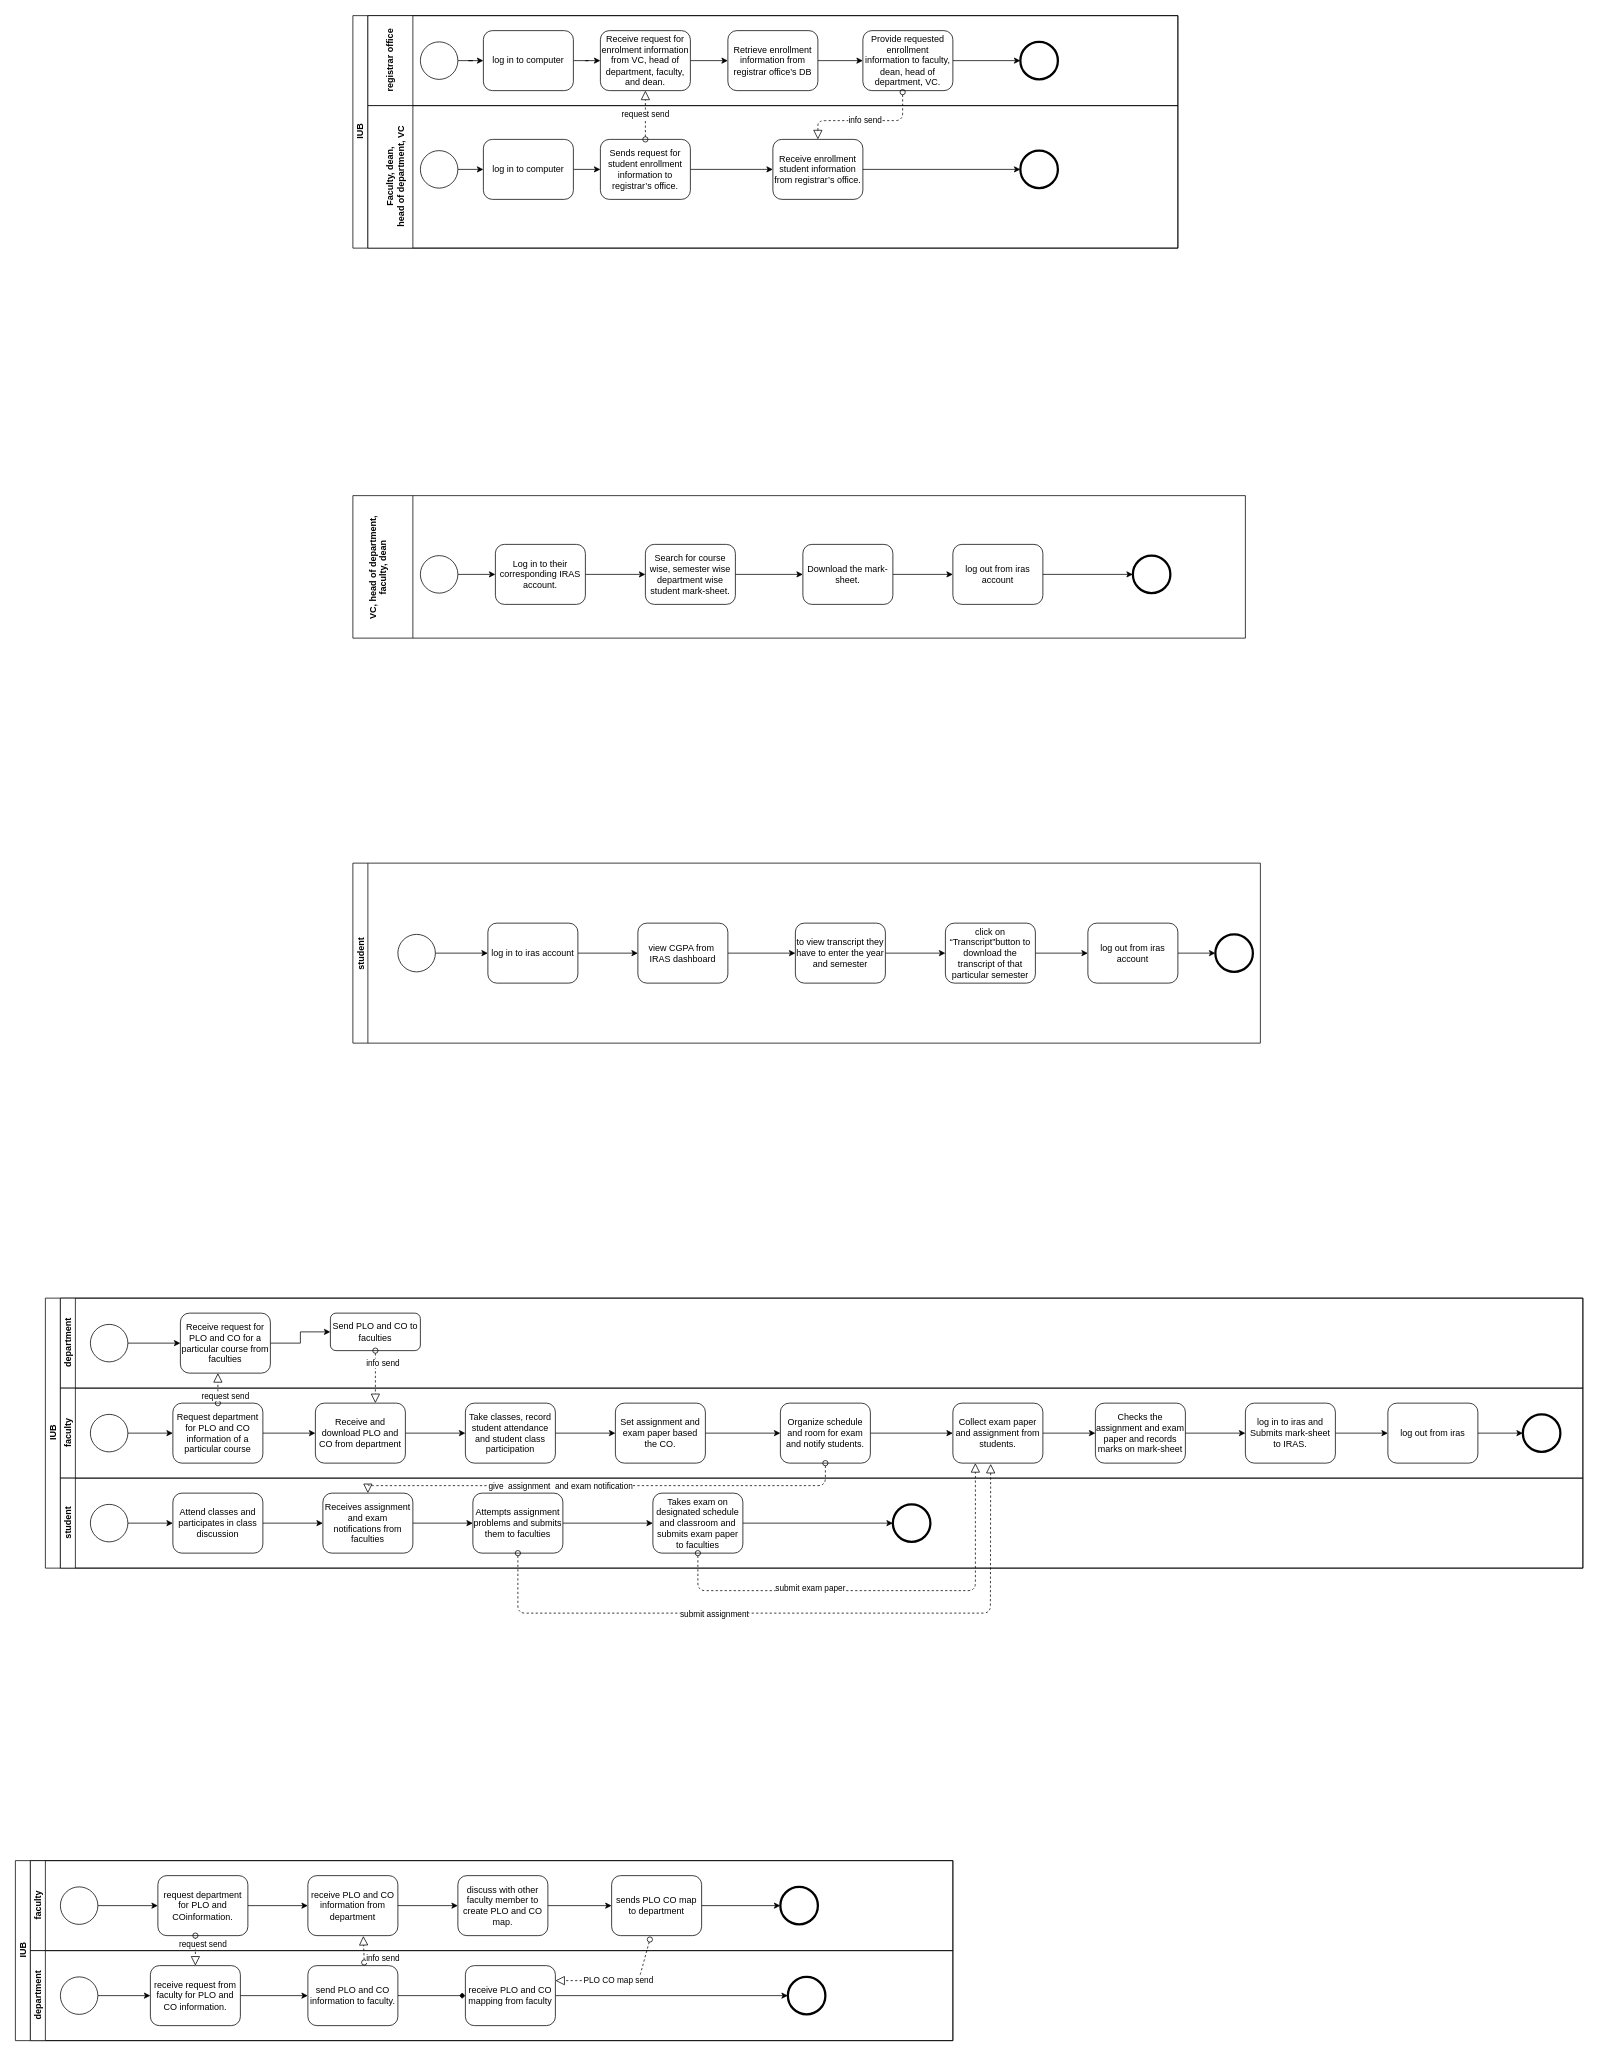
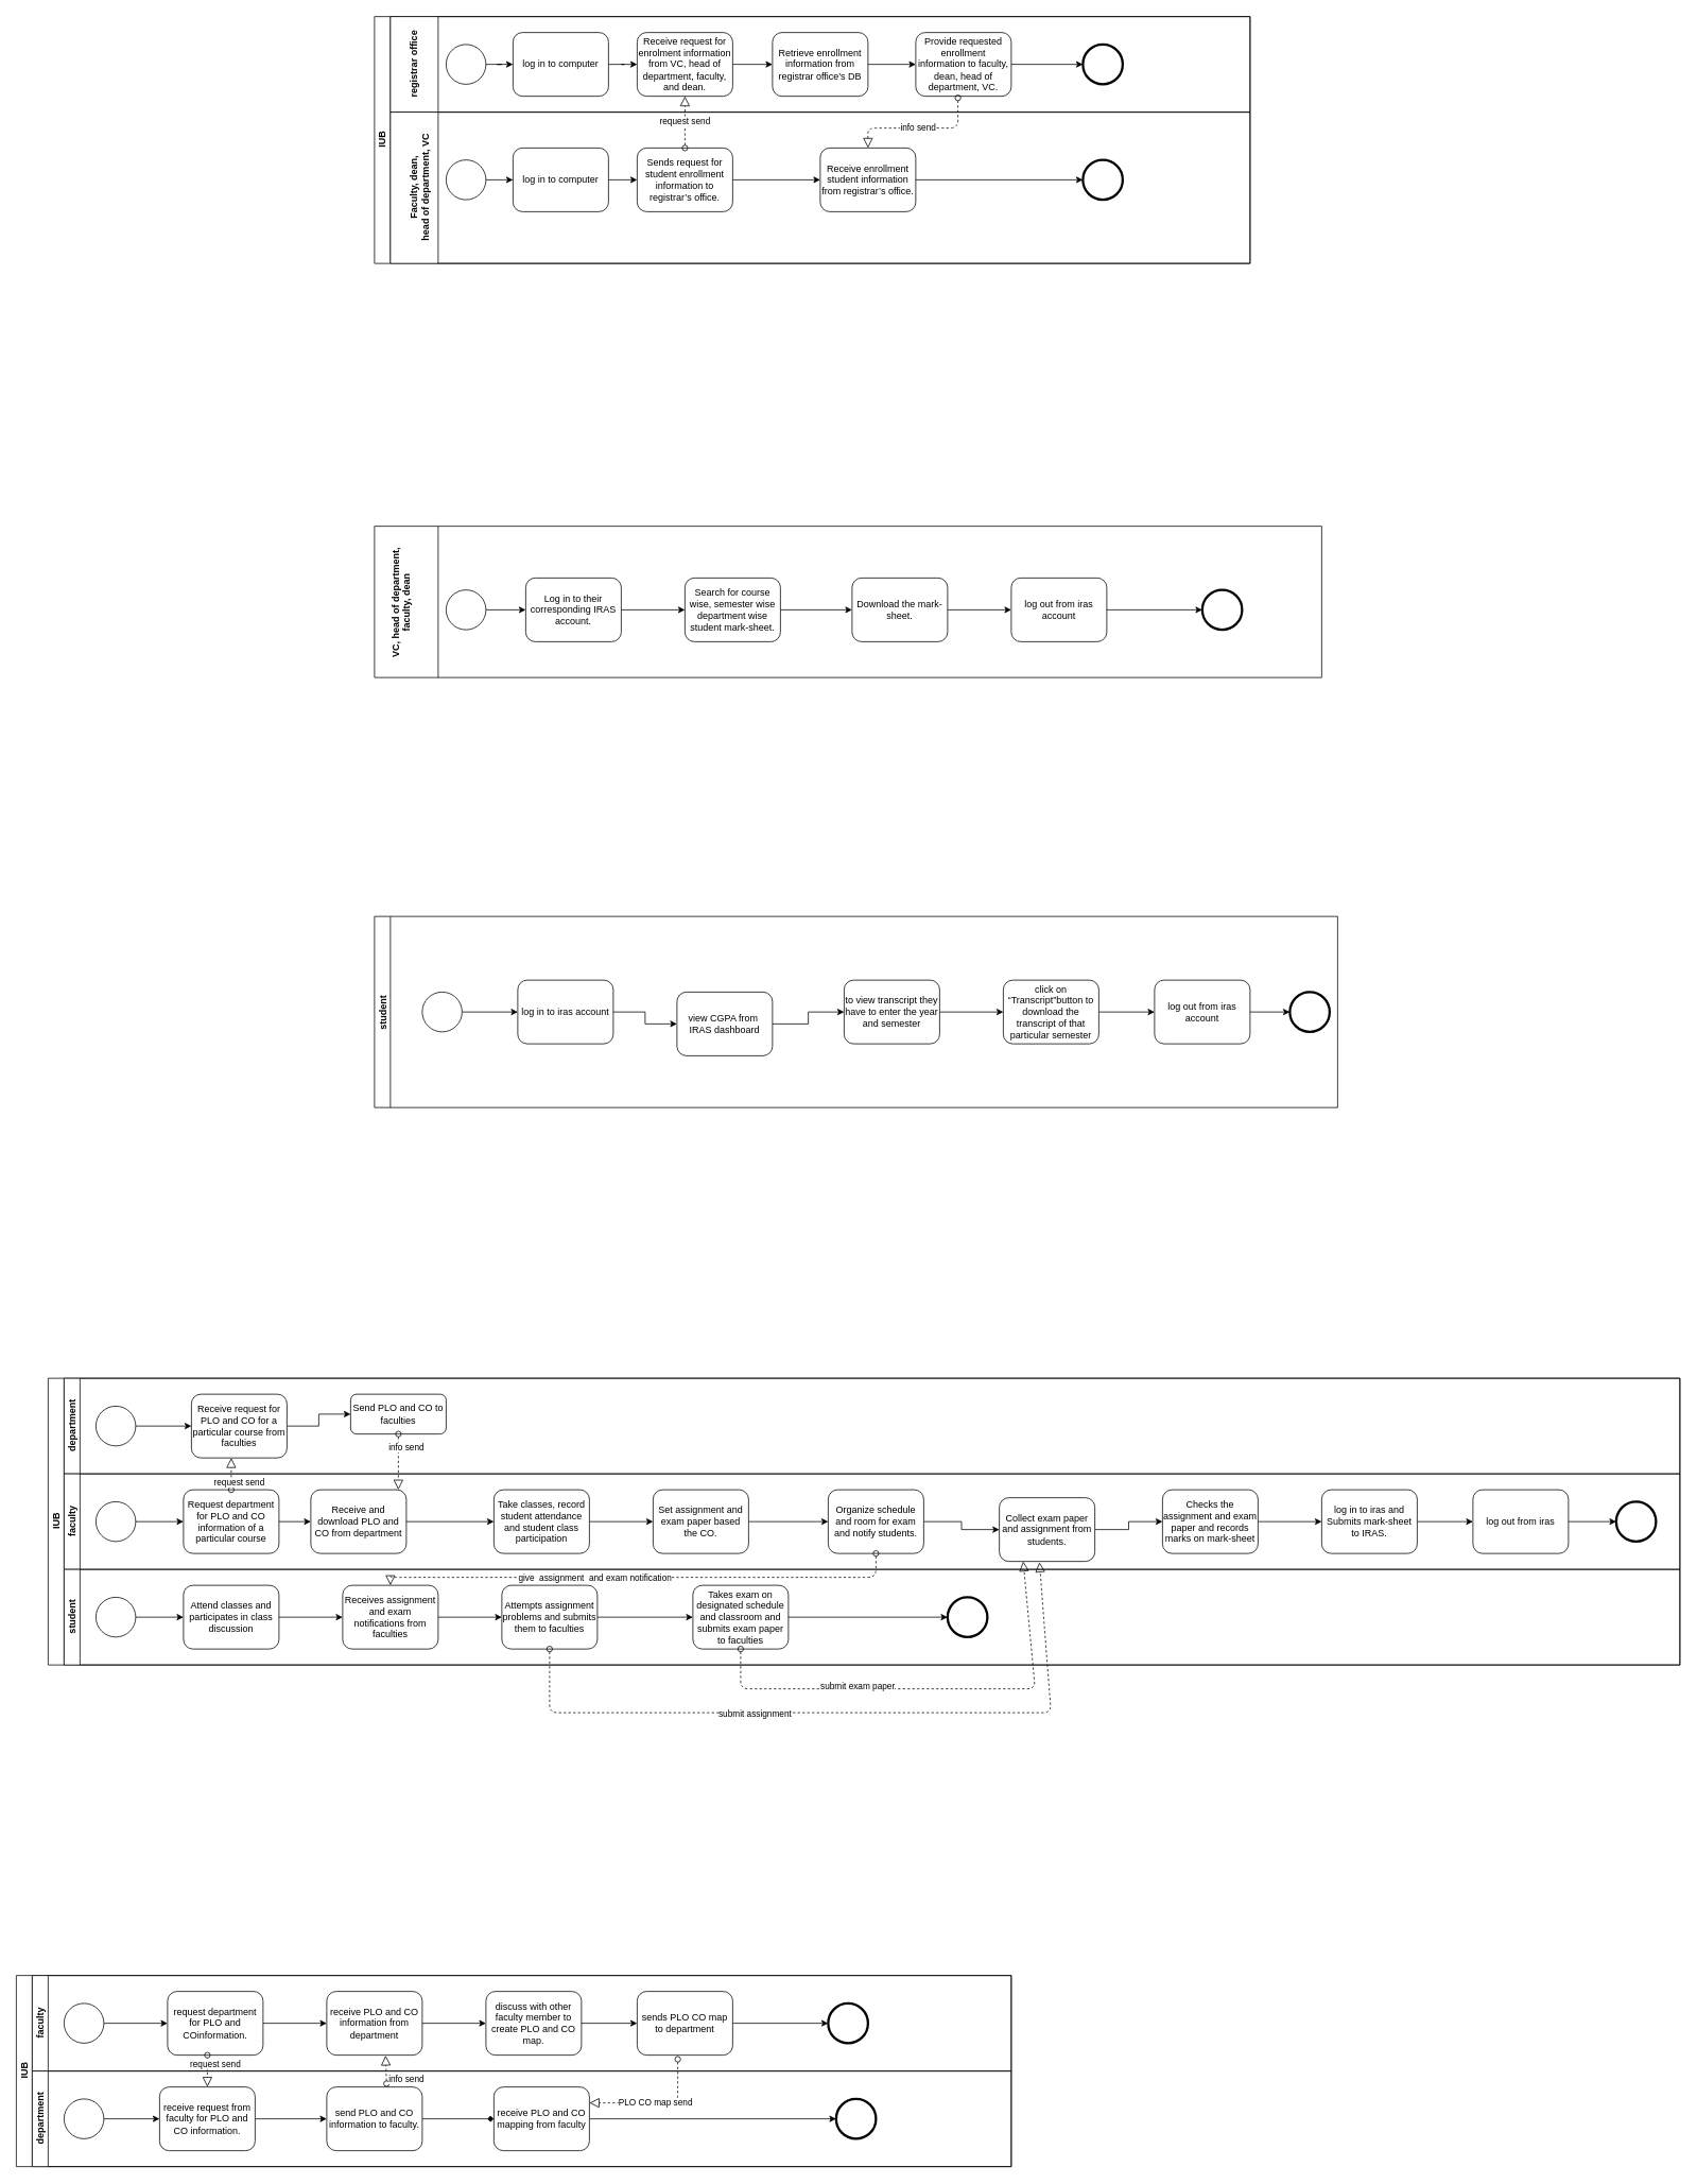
- <mxCell id="45" value="&lt;span&gt;view CGPA from&amp;nbsp; IRAS dashboard&lt;/span&gt;" style="shape=ext;rounded=1;html=1;whiteSpace=wrap;" vertex="1" parent="39"><mxGeometry x="380" y="80" width="120" height="80" as="geometry" /></mxCell>
+ <mxCell id="45" value="&lt;span&gt;view CGPA from&amp;nbsp; IRAS dashboard&lt;/span&gt;" style="shape=ext;rounded=1;html=1;whiteSpace=wrap;" vertex="1" parent="39"><mxGeometry x="380" y="95" width="120" height="80" as="geometry" /></mxCell>
- <mxCell id="66" value="&lt;span&gt;Receive and download PLO and CO from department&lt;/span&gt;" style="shape=ext;rounded=1;html=1;whiteSpace=wrap;" vertex="1" parent="60"><mxGeometry x="340" y="20" width="120" height="80" as="geometry" /></mxCell>
+ <mxCell id="66" value="&lt;span&gt;Receive and download PLO and CO from department&lt;/span&gt;" style="shape=ext;rounded=1;html=1;whiteSpace=wrap;" vertex="1" parent="60"><mxGeometry x="310" y="20" width="120" height="80" as="geometry" /></mxCell>
- <mxCell id="74" value="&lt;span&gt;Collect exam paper and assignment from students.&lt;/span&gt;" style="shape=ext;rounded=1;html=1;whiteSpace=wrap;" vertex="1" parent="60"><mxGeometry x="1190" y="20" width="120" height="80" as="geometry" /></mxCell>
+ <mxCell id="74" value="&lt;span&gt;Collect exam paper and assignment from students.&lt;/span&gt;" style="shape=ext;rounded=1;html=1;whiteSpace=wrap;" vertex="1" parent="60"><mxGeometry x="1175" y="30" width="120" height="80" as="geometry" /></mxCell>
- <mxCell id="113" value="&lt;span&gt;sends PLO CO map to department&lt;/span&gt;" style="shape=ext;rounded=1;html=1;whiteSpace=wrap;" vertex="1" parent="103"><mxGeometry x="775" y="20" width="120" height="80" as="geometry" /></mxCell>
+ <mxCell id="113" value="&lt;span&gt;sends PLO CO map to department&lt;/span&gt;" style="shape=ext;rounded=1;html=1;whiteSpace=wrap;" vertex="1" parent="103"><mxGeometry x="760" y="20" width="120" height="80" as="geometry" /></mxCell>
